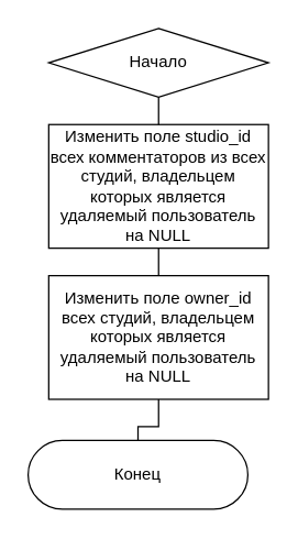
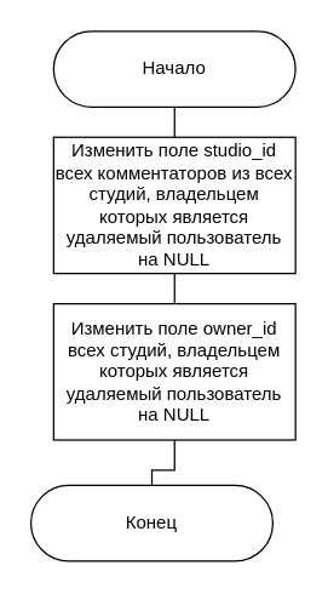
- <mxCell id="5" value="&lt;font style=&quot;font-size: 12px;&quot;&gt;Начало&lt;/font&gt;" style="rhombus;whiteSpace=wrap;html=1;fontFamily=Helvetica;fontSize=12;arcSize=50;fontStyle=0;" vertex="1" parent="1"><mxGeometry x="35" y="20" width="160" height="50" as="geometry" /></mxCell>
+ <mxCell id="5" value="&lt;font style=&quot;font-size: 12px;&quot;&gt;Начало&lt;/font&gt;" style="rounded=1;whiteSpace=wrap;html=1;fontFamily=Helvetica;fontSize=12;arcSize=50;fontStyle=0" vertex="1" parent="1"><mxGeometry x="35" y="20" width="160" height="50" as="geometry" /></mxCell>
